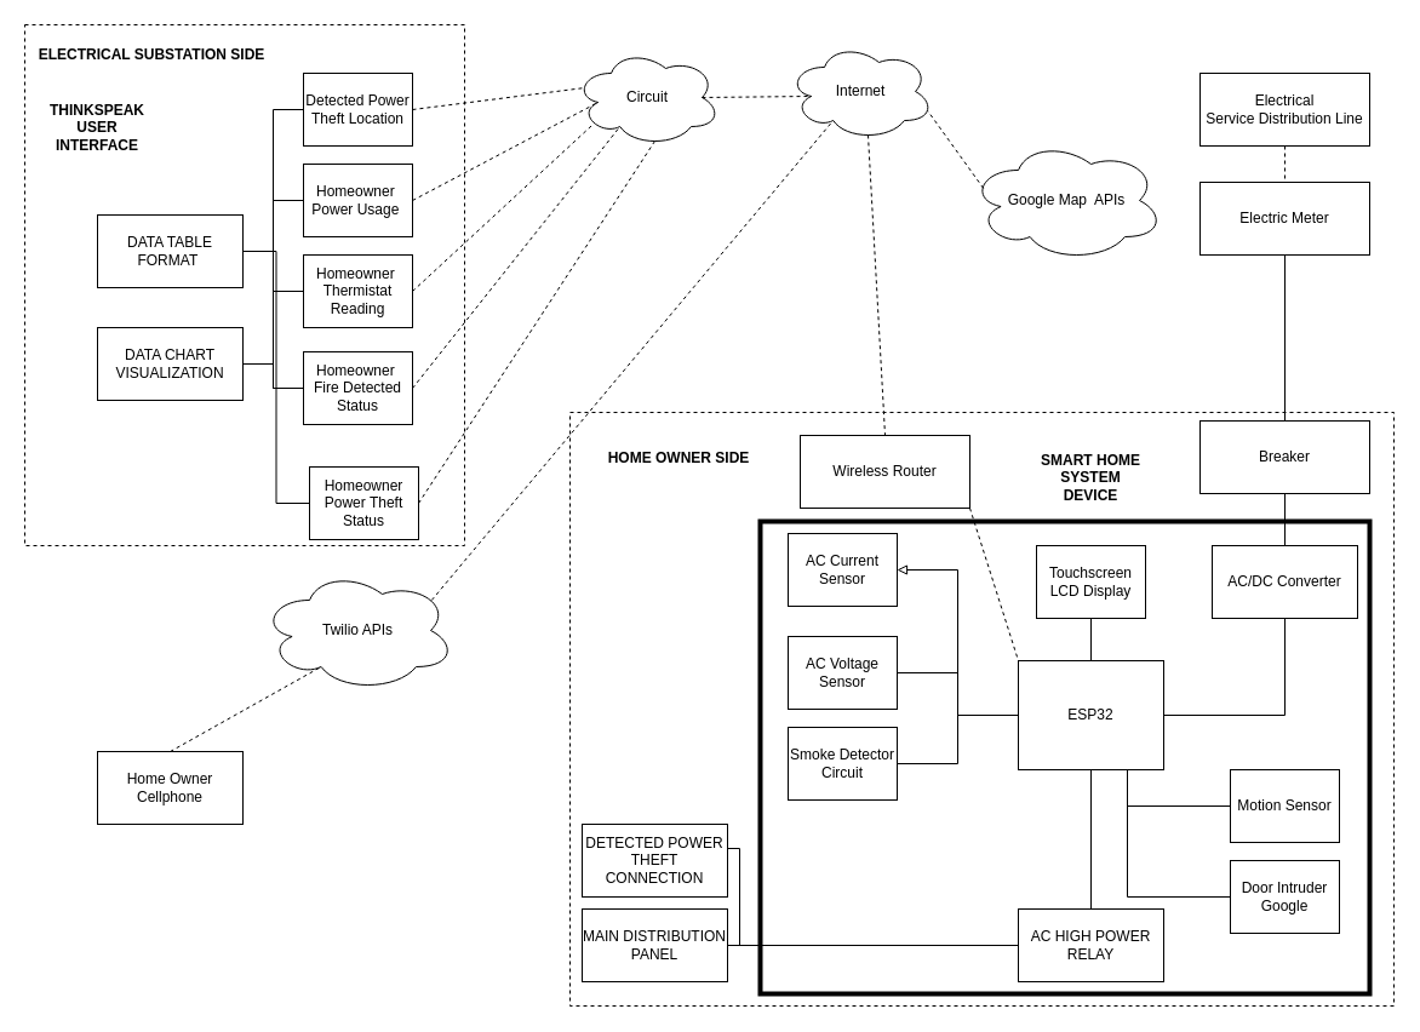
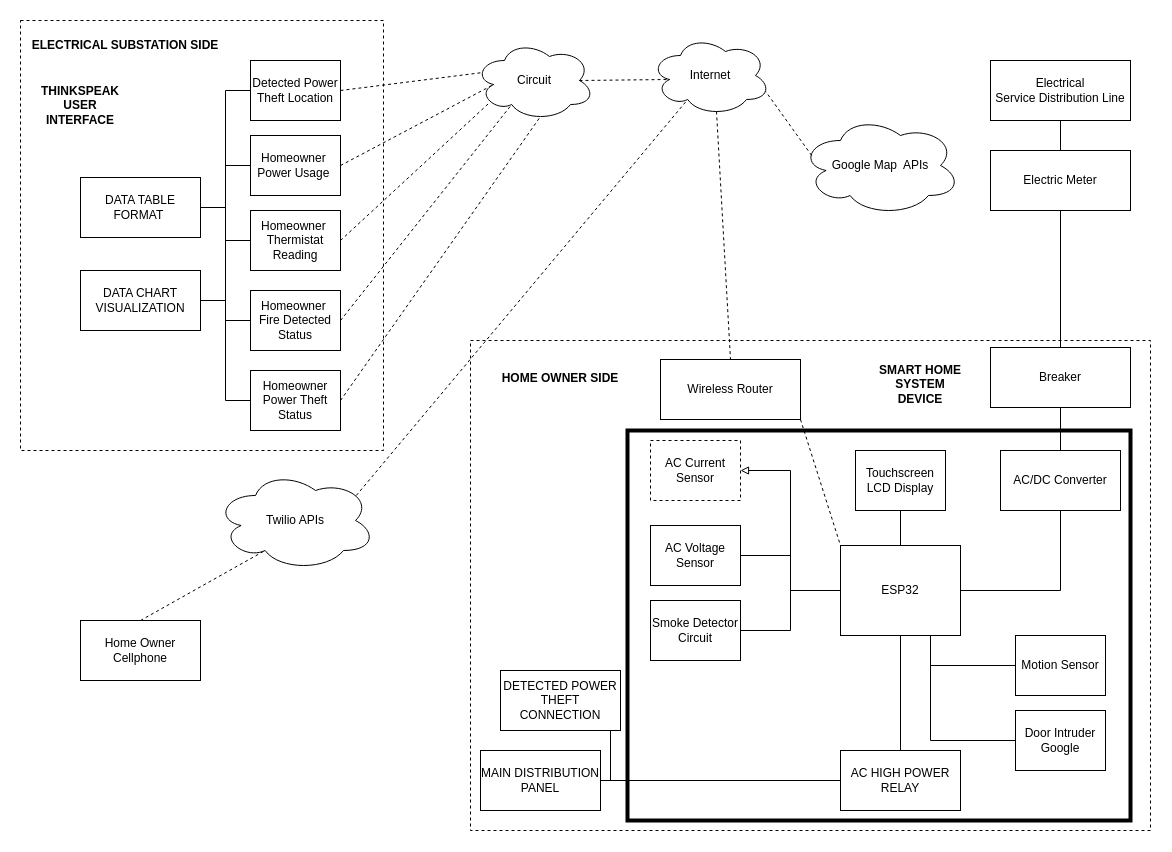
- <mxCell id="3" style="edgeStyle=orthogonalEdgeStyle;rounded=0;orthogonalLoop=1;jettySize=auto;html=1;exitX=0.5;exitY=1;exitDx=0;exitDy=0;entryX=0.5;entryY=0;entryDx=0;entryDy=0;endArrow=none;endFill=0;dashed=1;" parent="1" source="4" target="6" edge="1"><mxGeometry relative="1" as="geometry" /></mxCell>
+ <mxCell id="3" style="edgeStyle=orthogonalEdgeStyle;rounded=0;orthogonalLoop=1;jettySize=auto;html=1;exitX=0.5;exitY=1;exitDx=0;exitDy=0;entryX=0.5;entryY=0;entryDx=0;entryDy=0;endArrow=none;endFill=0;" parent="1" source="4" target="6" edge="1"><mxGeometry relative="1" as="geometry" /></mxCell>
- <mxCell id="32" value="&lt;b&gt;SMART HOME SYSTEM DEVICE&lt;/b&gt;" style="text;html=1;strokeColor=none;fillColor=none;align=center;verticalAlign=middle;whiteSpace=wrap;rounded=0;" parent="1" vertex="1"><mxGeometry x="855" y="359" width="90" height="70" as="geometry" /></mxCell>
+ <mxCell id="32" value="&lt;b&gt;SMART HOME SYSTEM DEVICE&lt;/b&gt;" style="text;html=1;strokeColor=none;fillColor=none;align=center;verticalAlign=middle;whiteSpace=wrap;rounded=0;" parent="1" vertex="1"><mxGeometry x="875" y="349" width="90" height="70" as="geometry" /></mxCell>
- <mxCell id="43" value="Homeowner&lt;br&gt;Power Theft Status" style="rounded=0;whiteSpace=wrap;html=1;strokeColor=default;" parent="1" vertex="1"><mxGeometry x="255" y="385" width="90" height="60" as="geometry" /></mxCell>
+ <mxCell id="43" value="Homeowner&lt;br&gt;Power Theft Status" style="rounded=0;whiteSpace=wrap;html=1;strokeColor=default;" parent="1" vertex="1"><mxGeometry x="250" y="370" width="90" height="60" as="geometry" /></mxCell>
- <mxCell id="17" value="AC Current Sensor" style="rounded=0;whiteSpace=wrap;html=1;strokeColor=default;" parent="1" vertex="1"><mxGeometry x="650" y="440" width="90" height="60" as="geometry" /></mxCell>
+ <mxCell id="17" value="AC Current Sensor" style="rounded=0;whiteSpace=wrap;html=1;strokeColor=default;dashed=1;" parent="1" vertex="1"><mxGeometry x="650" y="440" width="90" height="60" as="geometry" /></mxCell>
- <mxCell id="28" value="DETECTED POWER THEFT CONNECTION" style="rounded=0;whiteSpace=wrap;html=1;strokeColor=default;" parent="1" vertex="1"><mxGeometry x="480" y="680" width="120" height="60" as="geometry" /></mxCell>
+ <mxCell id="28" value="DETECTED POWER THEFT CONNECTION" style="rounded=0;whiteSpace=wrap;html=1;strokeColor=default;" parent="1" vertex="1"><mxGeometry x="500" y="670" width="120" height="60" as="geometry" /></mxCell>
